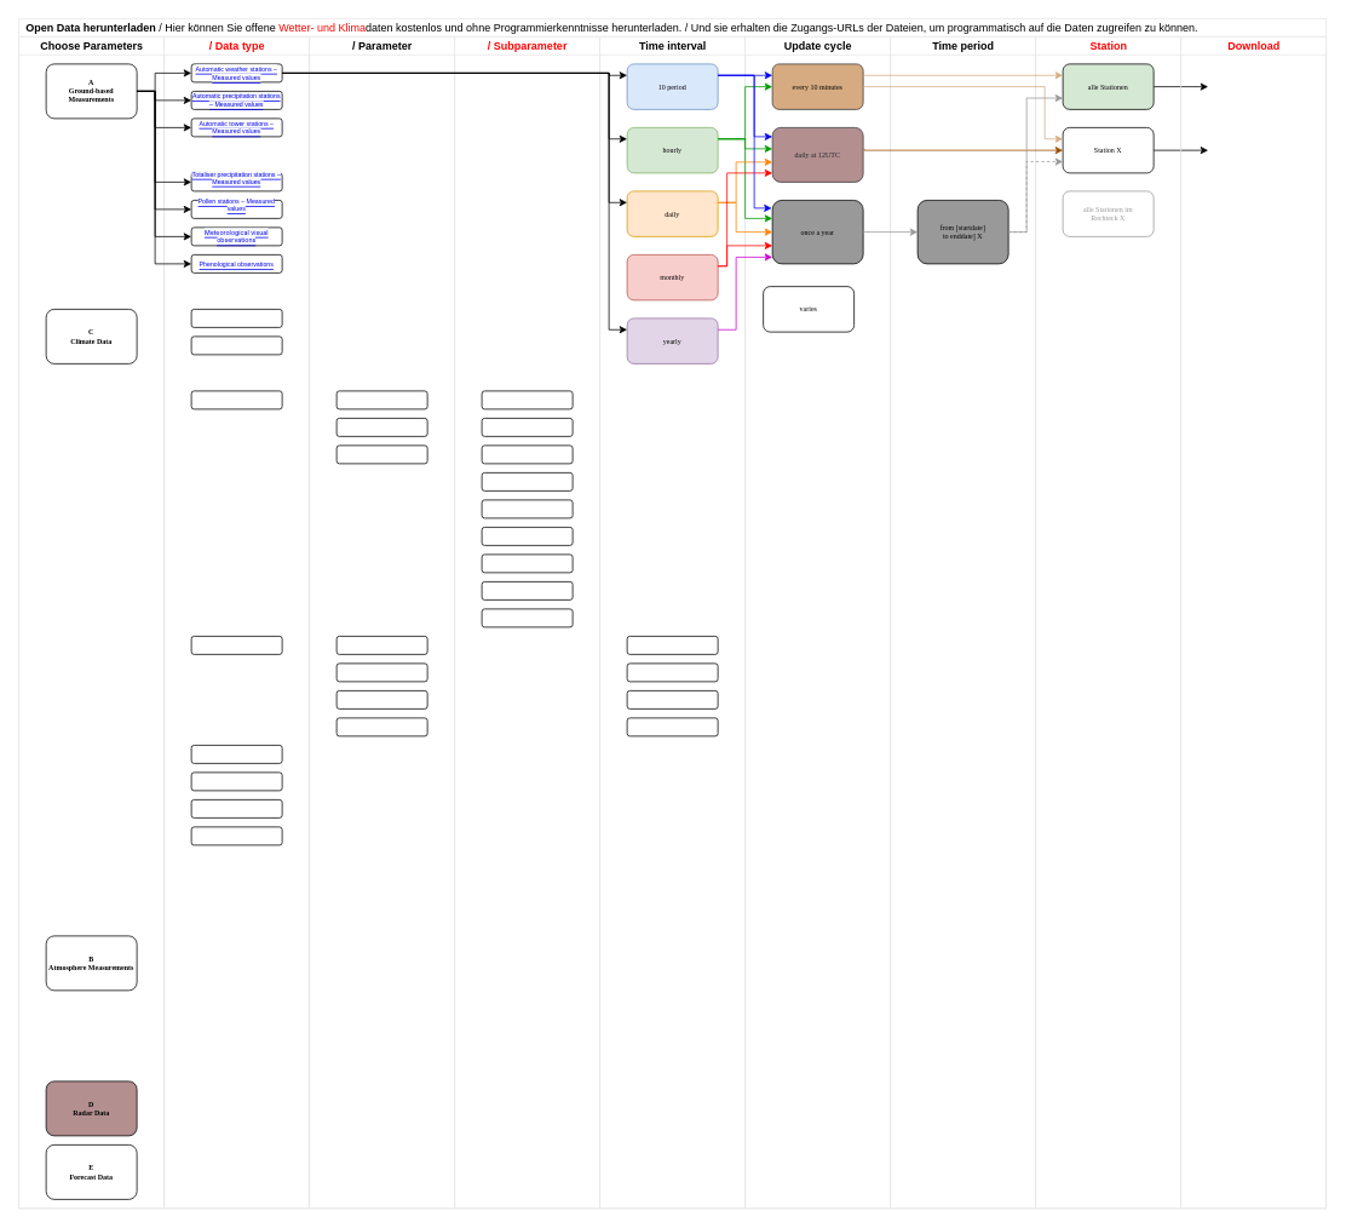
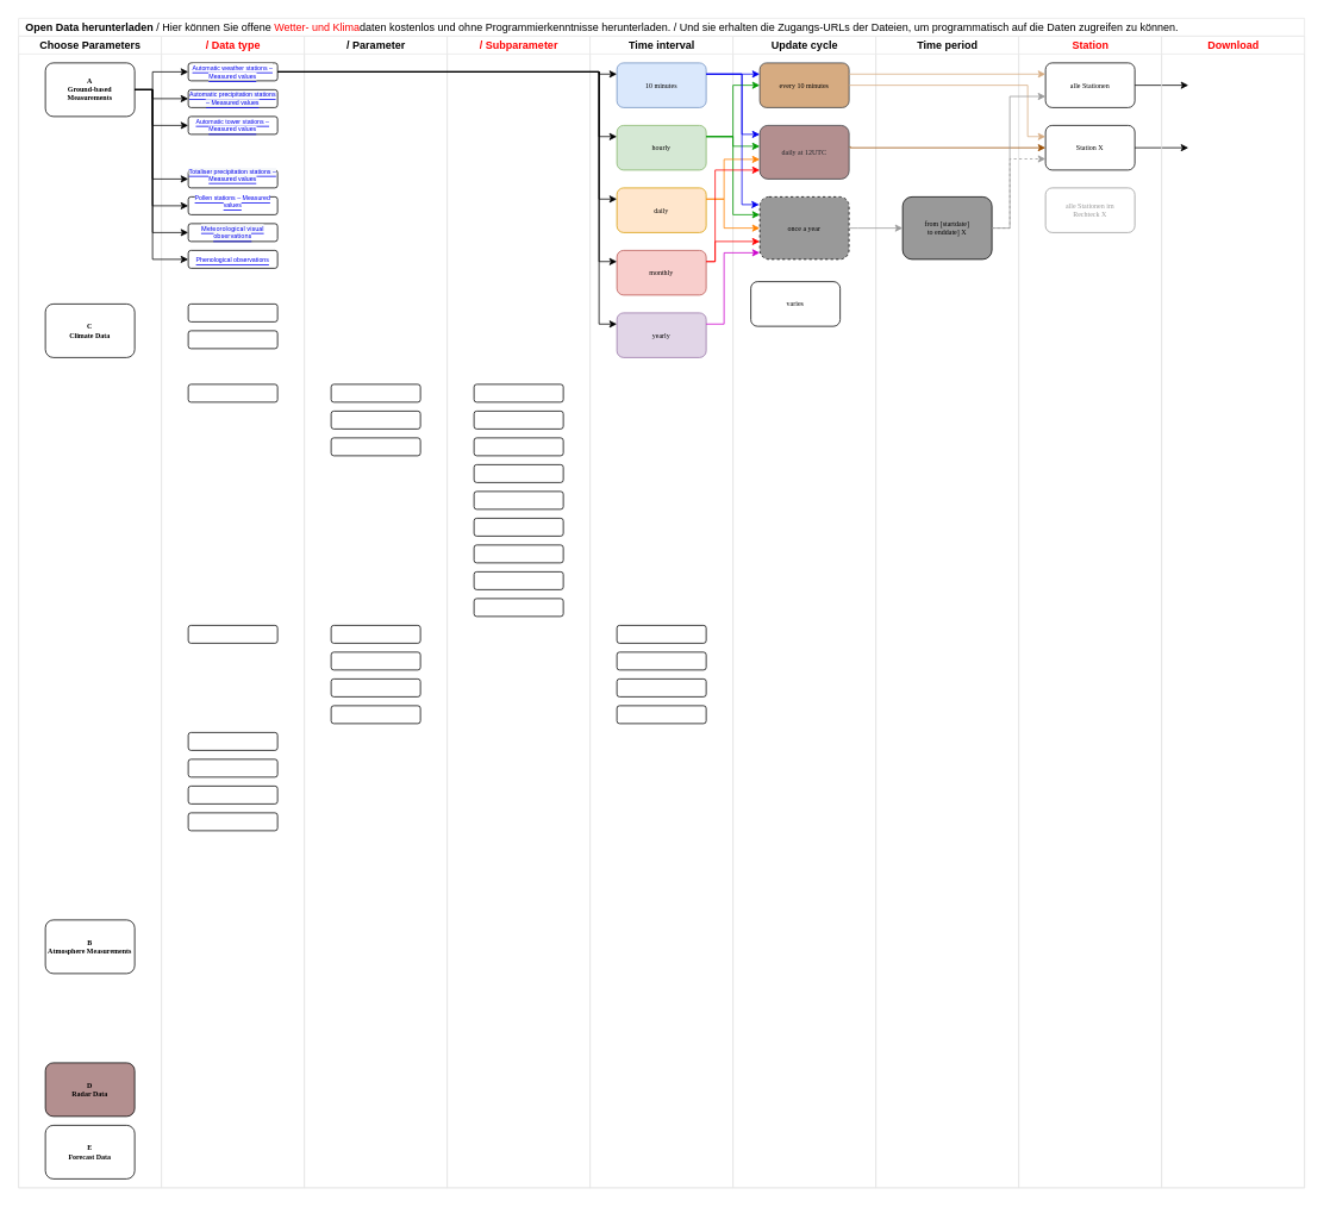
- <mxCell id="51" value="10 period" style="rounded=1;whiteSpace=wrap;html=1;shadow=0;labelBackgroundColor=none;strokeWidth=1;fontFamily=Verdana;fontSize=8;align=center;fillColor=#dae8fc;strokeColor=#6c8ebf;" parent="50" vertex="1"><mxGeometry x="30" y="30" width="100" height="50" as="geometry" /></mxCell>
+ <mxCell id="51" value="10 minutes" style="rounded=1;whiteSpace=wrap;html=1;shadow=0;labelBackgroundColor=none;strokeWidth=1;fontFamily=Verdana;fontSize=8;align=center;fillColor=#dae8fc;strokeColor=#6c8ebf;" parent="50" vertex="1"><mxGeometry x="30" y="30" width="100" height="50" as="geometry" /></mxCell>
- <mxCell id="69" value="alle Stationen" style="rounded=1;whiteSpace=wrap;html=1;shadow=0;labelBackgroundColor=none;strokeWidth=1;fontFamily=Verdana;fontSize=8;align=center;fillColor=#d5e8d4;" parent="67" vertex="1"><mxGeometry x="30" y="30" width="100" height="50" as="geometry" /></mxCell>
+ <mxCell id="69" value="alle Stationen" style="rounded=1;whiteSpace=wrap;html=1;shadow=0;labelBackgroundColor=none;strokeWidth=1;fontFamily=Verdana;fontSize=8;align=center;" parent="67" vertex="1"><mxGeometry x="30" y="30" width="100" height="50" as="geometry" /></mxCell>
- <mxCell id="63" value="once a year" style="rounded=1;whiteSpace=wrap;html=1;shadow=0;labelBackgroundColor=none;strokeWidth=1;fontFamily=Verdana;fontSize=8;align=center;fillColor=#999999;" parent="60" vertex="1"><mxGeometry x="30" y="180" width="100" height="70" as="geometry" /></mxCell>
+ <mxCell id="63" value="once a year" style="rounded=1;whiteSpace=wrap;html=1;shadow=0;labelBackgroundColor=none;strokeWidth=1;fontFamily=Verdana;fontSize=8;align=center;fillColor=#999999;dashed=1;" parent="60" vertex="1"><mxGeometry x="30" y="180" width="100" height="70" as="geometry" /></mxCell>
+ <mxCell id="77" style="edgeStyle=orthogonalEdgeStyle;rounded=0;orthogonalLoop=1;jettySize=auto;html=1;entryX=0;entryY=0.25;entryDx=0;entryDy=0;" edge="1" parent="2" source="9" target="54"><mxGeometry relative="1" as="geometry"><Array as="points"><mxPoint x="650" y="60" /><mxPoint x="650" y="273" /></Array></mxGeometry></mxCell>
